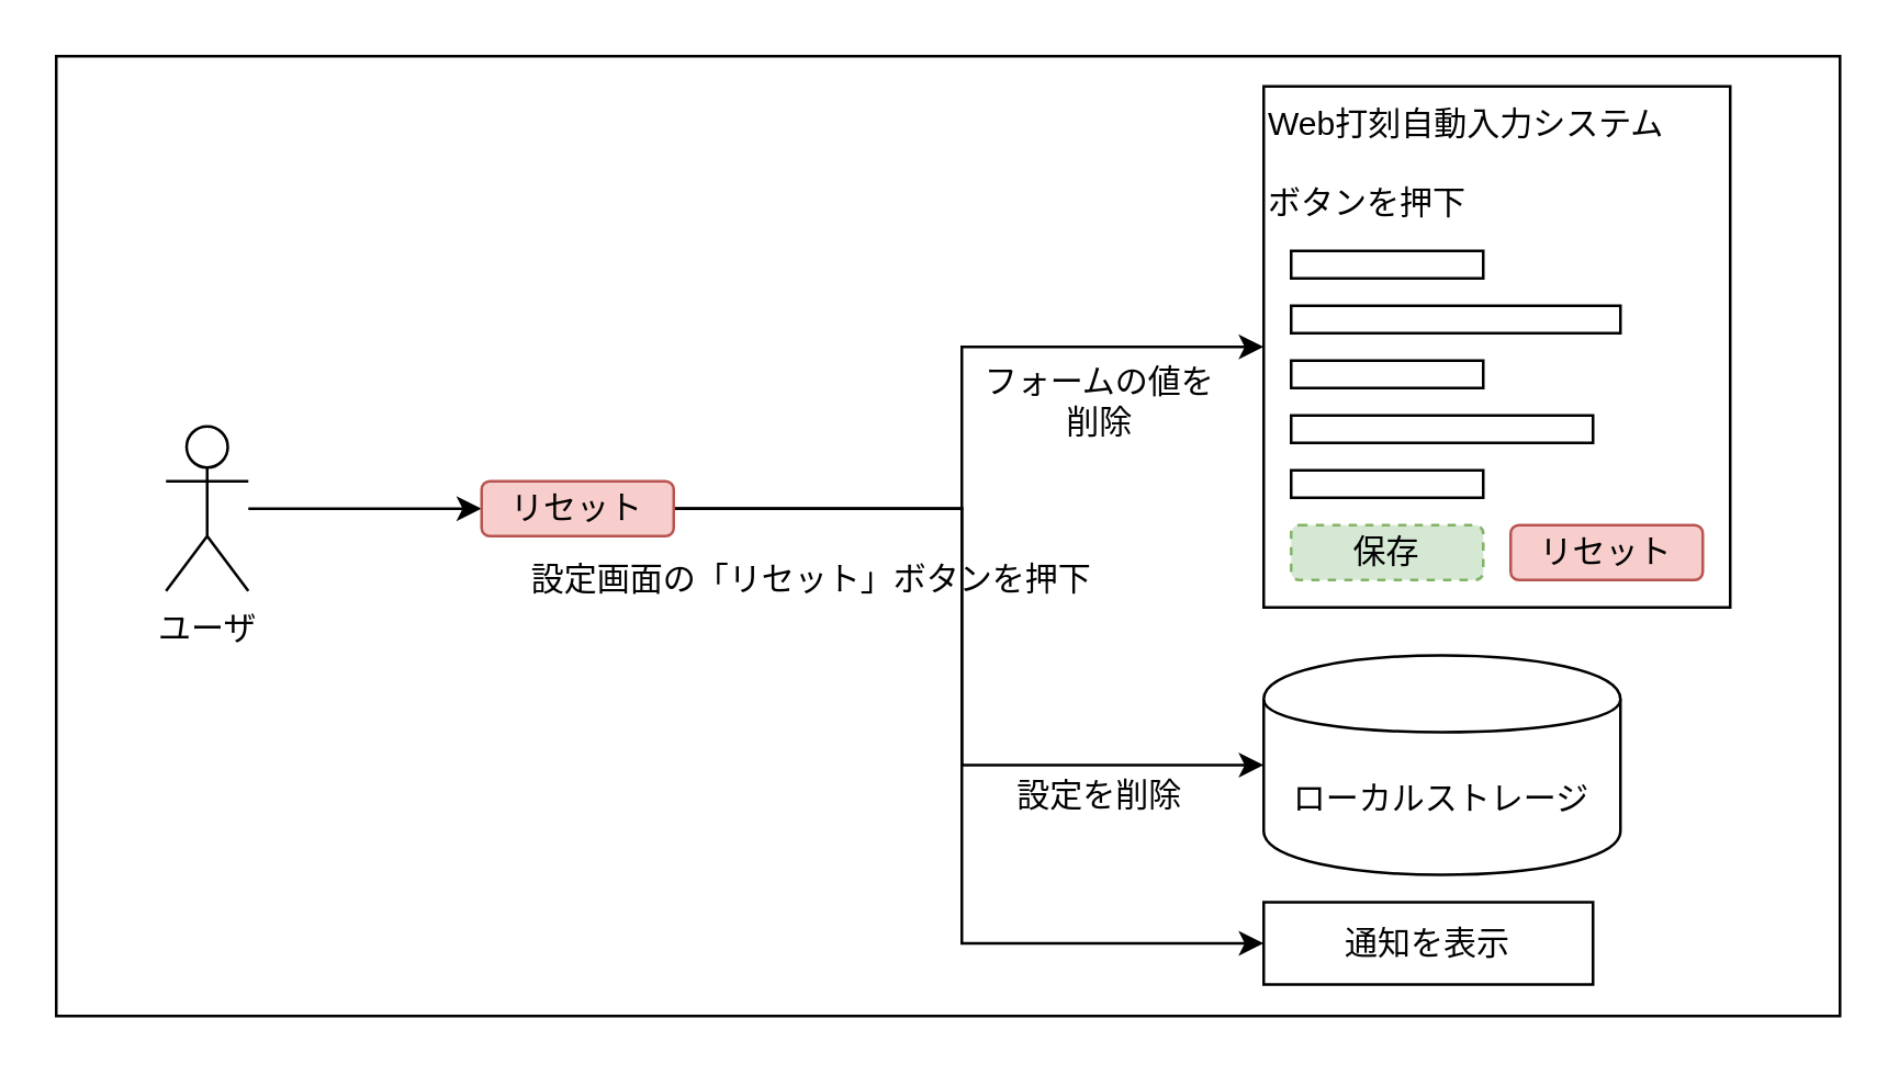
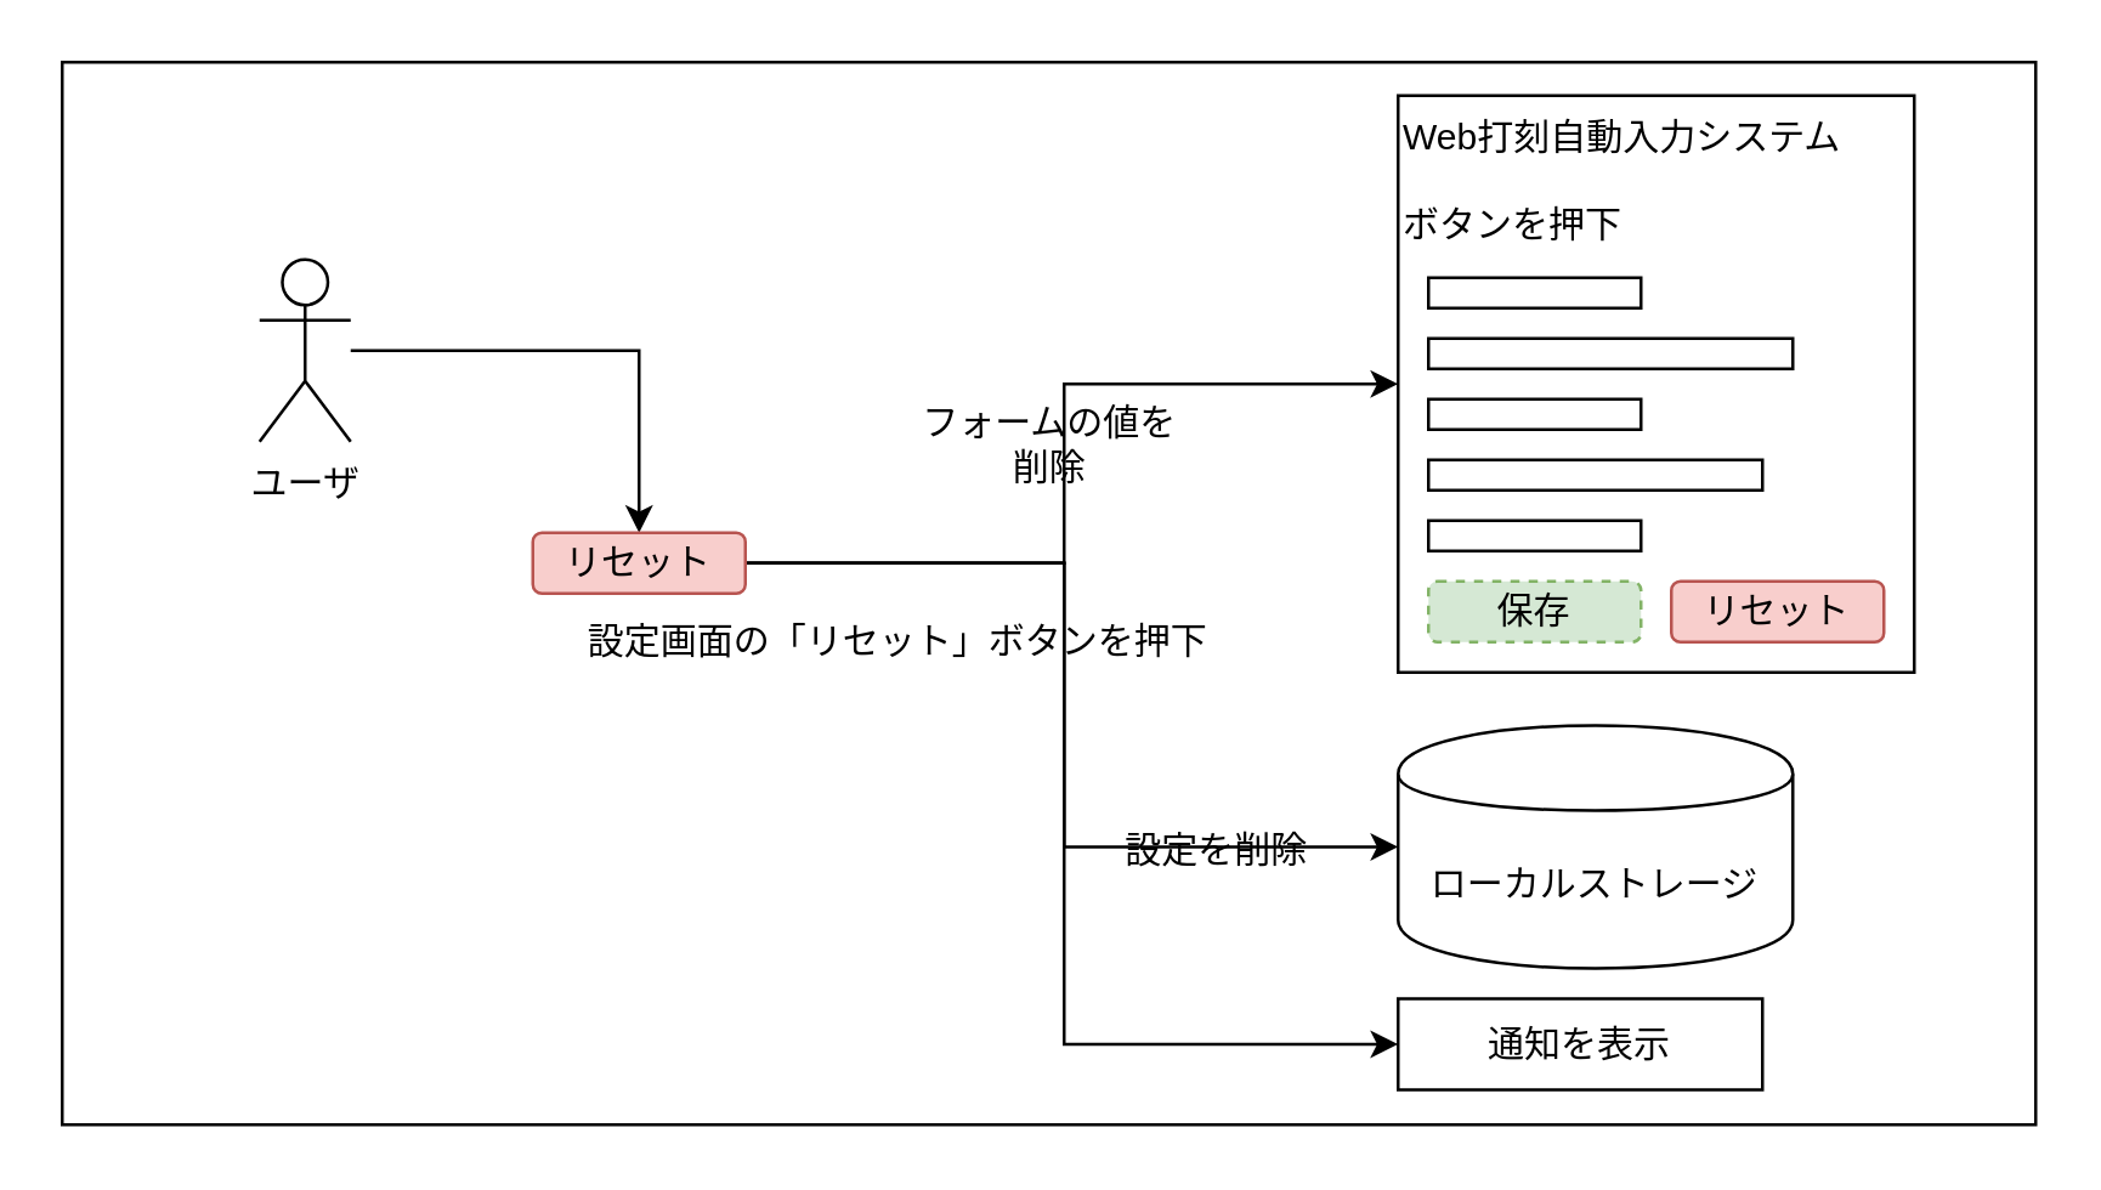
- <mxCell id="21" value="フォームの値を&lt;br&gt;削除" style="text;html=1;align=center;verticalAlign=middle;resizable=0;points=[];autosize=1;" vertex="1" parent="1"><mxGeometry x="350" y="131" width="100" height="30" as="geometry" /></mxCell>
+ <mxCell id="21" value="フォームの値を&lt;br&gt;削除" style="text;html=1;align=center;verticalAlign=middle;resizable=0;points=[];autosize=1;" vertex="1" parent="1"><mxGeometry x="295" y="131" width="100" height="30" as="geometry" /></mxCell>
- <mxCell id="4" value="ユーザ" style="shape=umlActor;verticalLabelPosition=bottom;labelBackgroundColor=#ffffff;verticalAlign=top;html=1;outlineConnect=0;" parent="1" vertex="1"><mxGeometry x="60" y="155" width="30" height="60" as="geometry" /></mxCell>
+ <mxCell id="4" value="ユーザ" style="shape=umlActor;verticalLabelPosition=bottom;labelBackgroundColor=#ffffff;verticalAlign=top;html=1;outlineConnect=0;" parent="1" vertex="1"><mxGeometry x="85" y="85" width="30" height="60" as="geometry" /></mxCell>
- <mxCell id="18" value="設定を削除" style="text;html=1;align=center;verticalAlign=middle;resizable=0;points=[];autosize=1;" parent="1" vertex="1"><mxGeometry x="360" y="280" width="80" height="20" as="geometry" /></mxCell>
+ <mxCell id="18" value="設定を削除" style="text;html=1;align=center;verticalAlign=middle;resizable=0;points=[];autosize=1;" parent="1" vertex="1"><mxGeometry x="360" y="270" width="80" height="20" as="geometry" /></mxCell>
